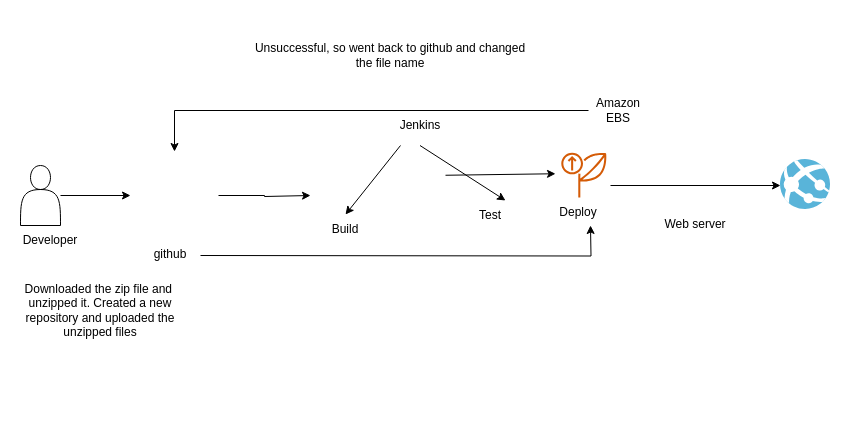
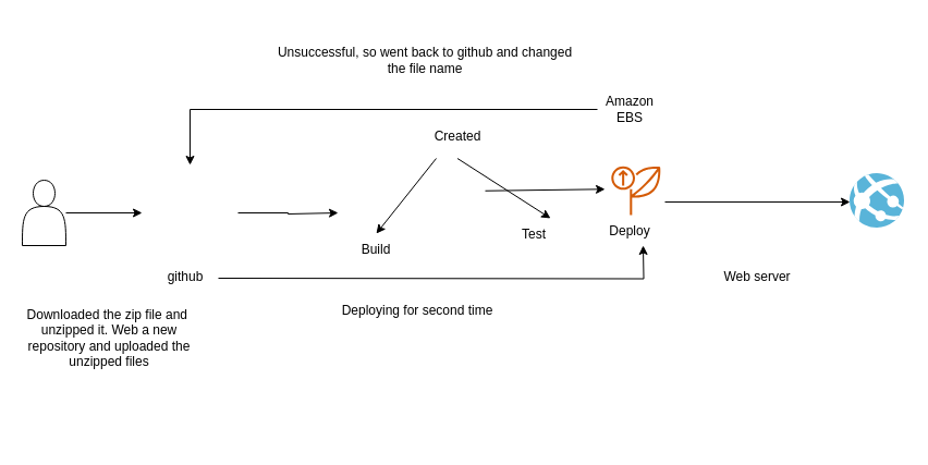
- <mxCell id="21" value="Amazon EBS" style="text;html=1;strokeColor=none;fillColor=none;align=center;verticalAlign=middle;whiteSpace=wrap;rounded=0;" vertex="1" parent="1"><mxGeometry x="588" y="95" width="60" height="30" as="geometry" /></mxCell>
+ <mxCell id="21" value="Amazon EBS" style="text;html=1;strokeColor=none;fillColor=none;align=center;verticalAlign=middle;whiteSpace=wrap;rounded=0;" vertex="1" parent="1"><mxGeometry x="548" y="85" width="60" height="30" as="geometry" /></mxCell>
- <mxCell id="8" value="Jenkins" style="text;html=1;strokeColor=none;fillColor=none;align=center;verticalAlign=middle;whiteSpace=wrap;rounded=0;" vertex="1" parent="1"><mxGeometry x="350" y="105" width="140" height="40" as="geometry" /></mxCell>
+ <mxCell id="8" value="Created" style="text;html=1;strokeColor=none;fillColor=none;align=center;verticalAlign=middle;whiteSpace=wrap;rounded=0;" vertex="1" parent="1"><mxGeometry x="350" y="105" width="140" height="40" as="geometry" /></mxCell>
- <mxCell id="16" value="Web server" style="text;html=1;strokeColor=none;fillColor=none;align=center;verticalAlign=middle;whiteSpace=wrap;rounded=0;" vertex="1" parent="1"><mxGeometry x="620" y="209" width="150" height="30" as="geometry" /></mxCell>
+ <mxCell id="16" value="Web server" style="text;html=1;strokeColor=none;fillColor=none;align=center;verticalAlign=middle;whiteSpace=wrap;rounded=0;" vertex="1" parent="1"><mxGeometry x="620" y="239" width="150" height="30" as="geometry" /></mxCell>
- <mxCell id="4" value="Developer" style="text;html=1;strokeColor=none;fillColor=none;align=center;verticalAlign=middle;whiteSpace=wrap;rounded=0;" vertex="1" parent="1"><mxGeometry y="225" width="60" height="30" as="geometry" x="20" /></mxCell>
+ <mxCell id="24" value="Deploying for second time" style="text;html=1;strokeColor=none;fillColor=none;align=center;verticalAlign=middle;whiteSpace=wrap;rounded=0;" vertex="1" parent="1"><mxGeometry x="218" y="265" width="330" height="40" as="geometry" /></mxCell>
- <mxCell id="19" value="Downloaded the zip file and&amp;nbsp; unzipped it. Created a new repository and uploaded the unzipped files" style="text;html=1;strokeColor=none;fillColor=none;align=center;verticalAlign=middle;whiteSpace=wrap;rounded=0;" vertex="1" parent="1"><mxGeometry y="215" width="160" height="190" as="geometry" x="20" /></mxCell>
+ <mxCell id="19" value="Downloaded the zip file and&amp;nbsp; unzipped it. Web a new repository and uploaded the unzipped files" style="text;html=1;strokeColor=none;fillColor=none;align=center;verticalAlign=middle;whiteSpace=wrap;rounded=0;" vertex="1" parent="1"><mxGeometry y="215" width="160" height="190" as="geometry" x="20" /></mxCell>
